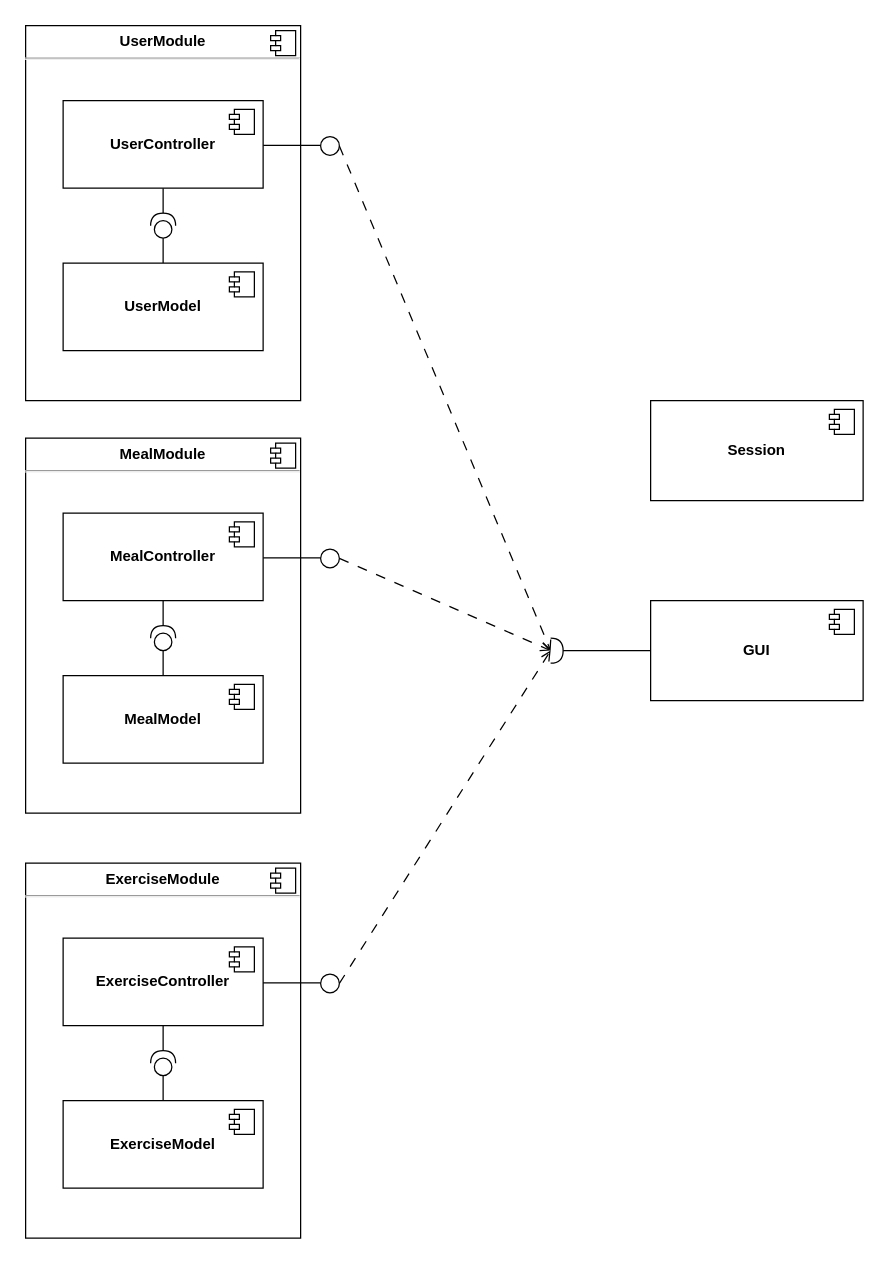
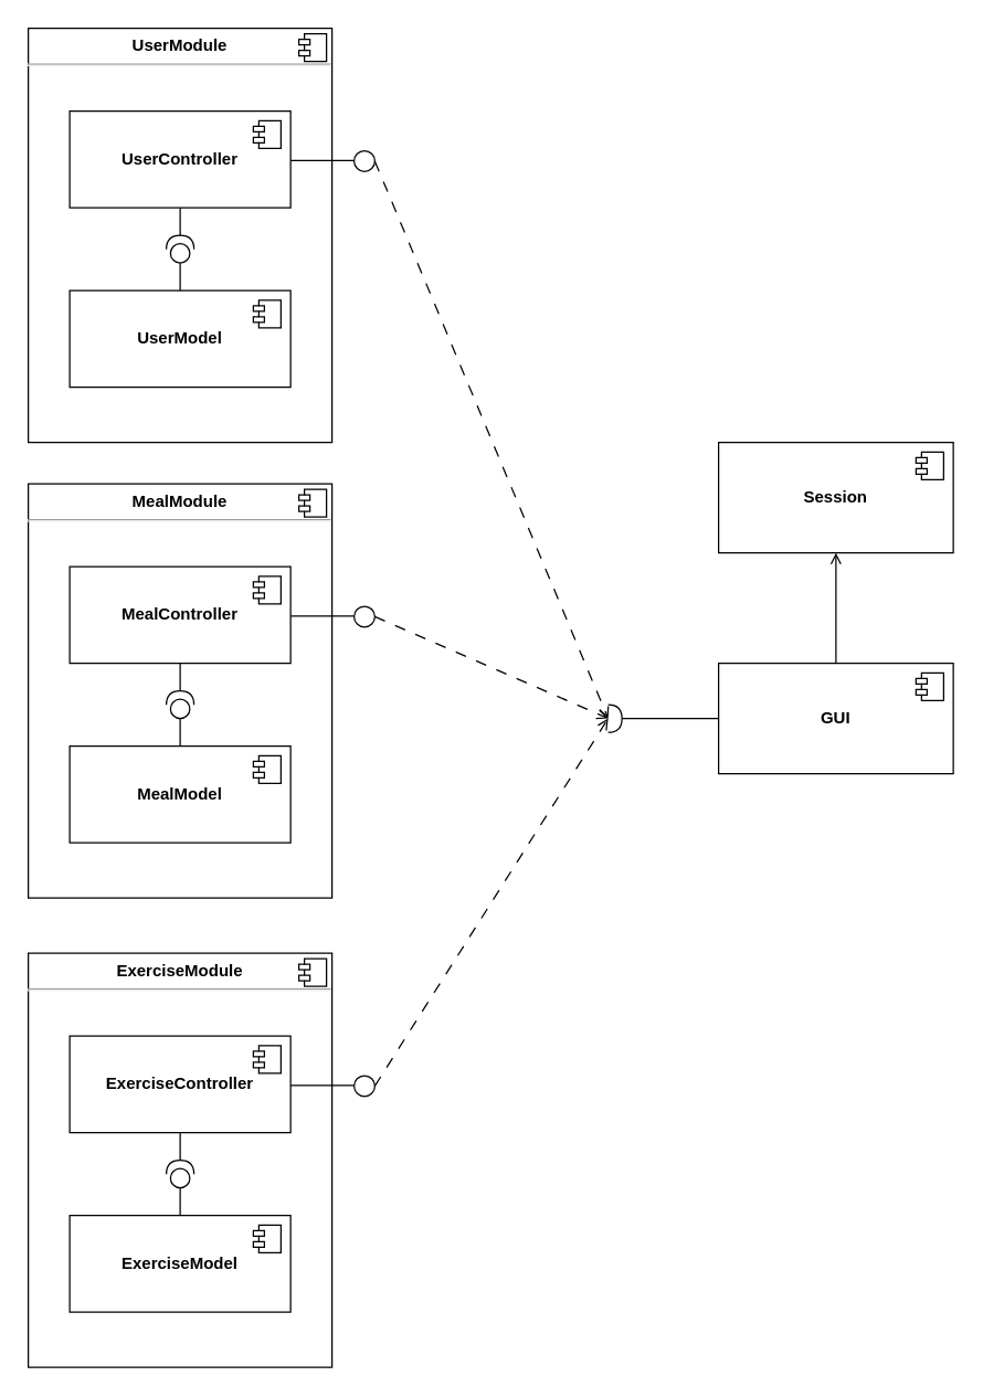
+ <mxCell id="50" style="rounded=0;orthogonalLoop=1;jettySize=auto;html=1;endArrow=open;endFill=0;entryX=0.5;entryY=1;entryDx=0;entryDy=0;exitX=0.5;exitY=0;exitDx=0;exitDy=0;" parent="1" source="48" target="46" edge="1"><mxGeometry relative="1" as="geometry"><mxPoint x="605" y="438.75" as="sourcePoint" /><mxPoint x="820" y="470" as="targetPoint" /></mxGeometry></mxCell>
